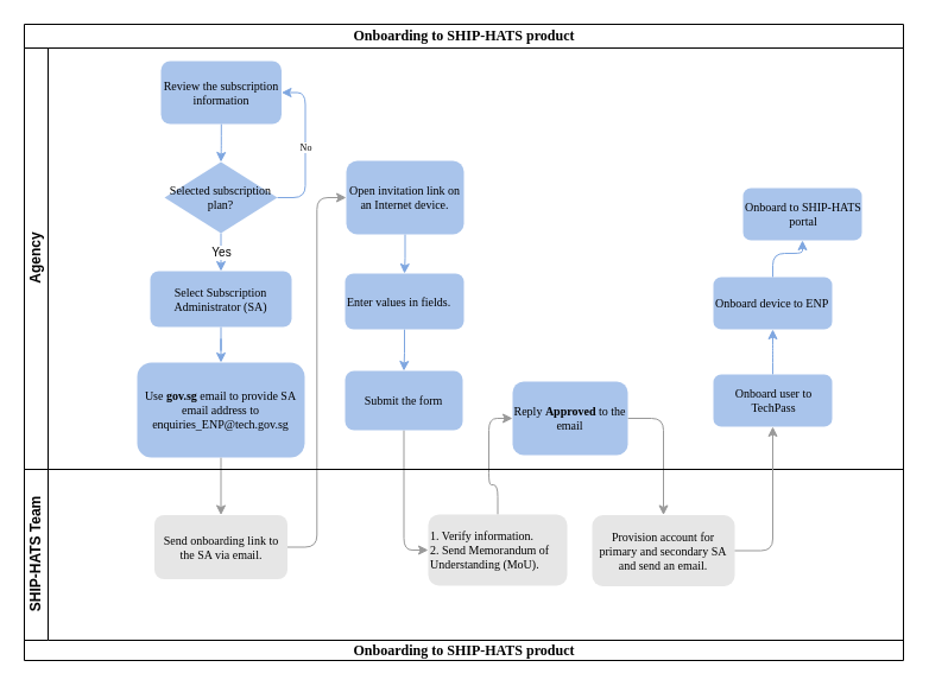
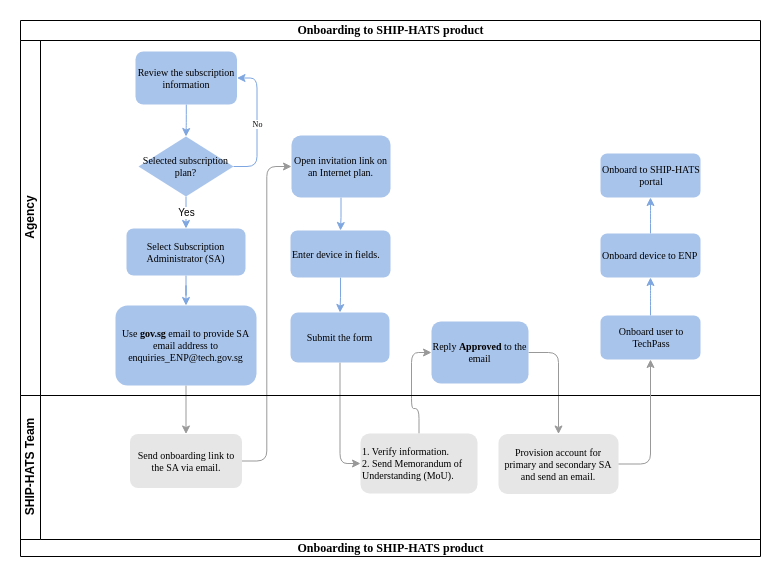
- <mxCell id="18" value="&lt;div style=&quot;&quot;&gt;&lt;font style=&quot;font-size: 10px;&quot;&gt;Open invitation link on an Internet device.&lt;/font&gt;&lt;/div&gt;" style="rounded=1;whiteSpace=wrap;html=1;fontFamily=Verdana;fontSize=8;align=center;fillColor=#A9C4EB;strokeColor=none;" parent="8" vertex="1"><mxGeometry x="271" y="95" width="99" height="62" as="geometry" /></mxCell>
+ <mxCell id="18" value="&lt;div style=&quot;&quot;&gt;&lt;font style=&quot;font-size: 10px;&quot;&gt;Open invitation link on an Internet plan.&lt;/font&gt;&lt;/div&gt;" style="rounded=1;whiteSpace=wrap;html=1;fontFamily=Verdana;fontSize=8;align=center;fillColor=#A9C4EB;strokeColor=none;" parent="8" vertex="1"><mxGeometry x="271" y="95" width="99" height="62" as="geometry" /></mxCell>
- <mxCell id="28" value="&lt;div style=&quot;&quot;&gt;&lt;/div&gt;&lt;font style=&quot;font-size: 10px;&quot;&gt;&lt;div style=&quot;text-align: center;&quot;&gt;&lt;span style=&quot;background-color: initial;&quot;&gt;Onboard to SHIP-HATS portal&lt;/span&gt;&lt;/div&gt;&lt;/font&gt;" style="rounded=1;whiteSpace=wrap;html=1;fontFamily=Verdana;fontSize=8;align=left;fillColor=#A9C4EB;strokeColor=none;" vertex="1" parent="8"><mxGeometry x="605" y="118" width="100" height="44" as="geometry" /></mxCell>
+ <mxCell id="28" value="&lt;div style=&quot;&quot;&gt;&lt;/div&gt;&lt;font style=&quot;font-size: 10px;&quot;&gt;&lt;div style=&quot;text-align: center;&quot;&gt;&lt;span style=&quot;background-color: initial;&quot;&gt;Onboard to SHIP-HATS portal&lt;/span&gt;&lt;/div&gt;&lt;/font&gt;" style="rounded=1;whiteSpace=wrap;html=1;fontFamily=Verdana;fontSize=8;align=left;fillColor=#A9C4EB;strokeColor=none;" vertex="1" parent="8"><mxGeometry x="580" y="113" width="100" height="44" as="geometry" /></mxCell>
- <mxCell id="23" value="&lt;div style=&quot;text-align: center;&quot;&gt;&lt;span style=&quot;font-size: 10px;&quot;&gt;Enter values in fields.&lt;/span&gt;&lt;/div&gt;" style="rounded=1;whiteSpace=wrap;html=1;fontFamily=Verdana;fontSize=8;align=left;fillColor=#A9C4EB;strokeColor=none;" vertex="1" parent="8"><mxGeometry x="270" y="190" width="100" height="47" as="geometry" /></mxCell>
+ <mxCell id="23" value="&lt;div style=&quot;text-align: center;&quot;&gt;&lt;span style=&quot;font-size: 10px;&quot;&gt;Enter device in fields.&lt;/span&gt;&lt;/div&gt;" style="rounded=1;whiteSpace=wrap;html=1;fontFamily=Verdana;fontSize=8;align=left;fillColor=#A9C4EB;strokeColor=none;" vertex="1" parent="8"><mxGeometry x="270" y="190" width="100" height="47" as="geometry" /></mxCell>
